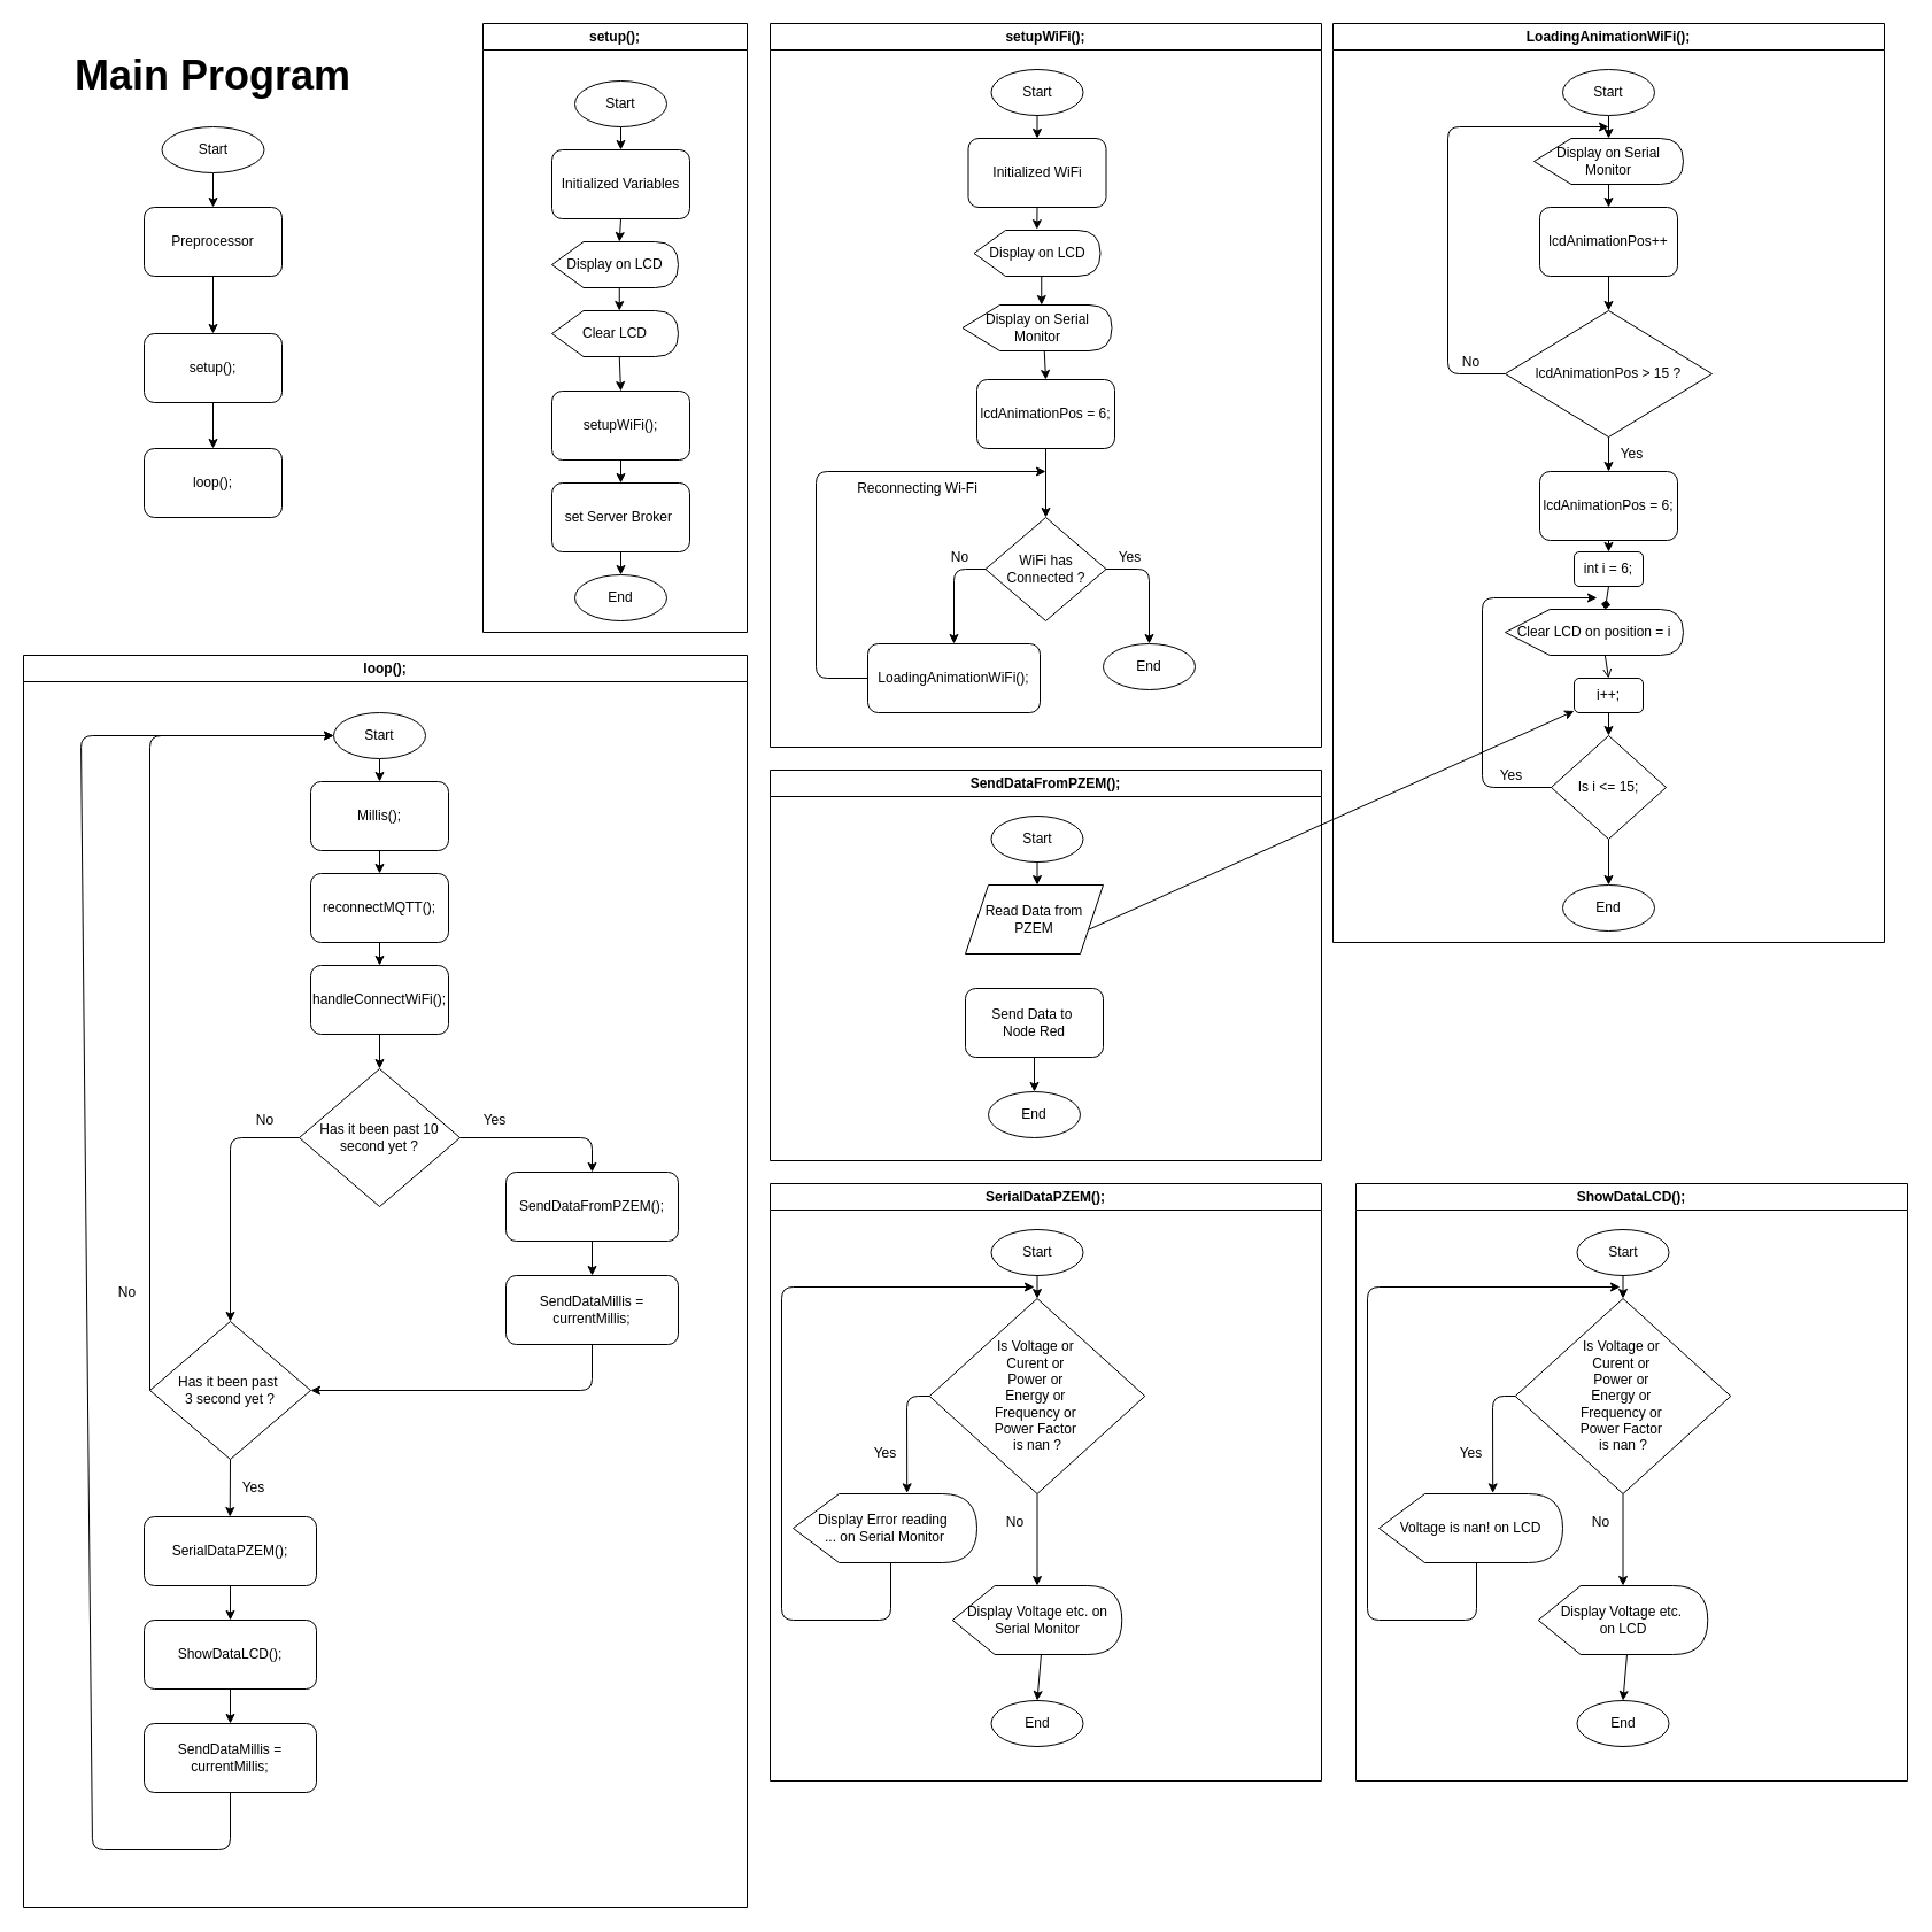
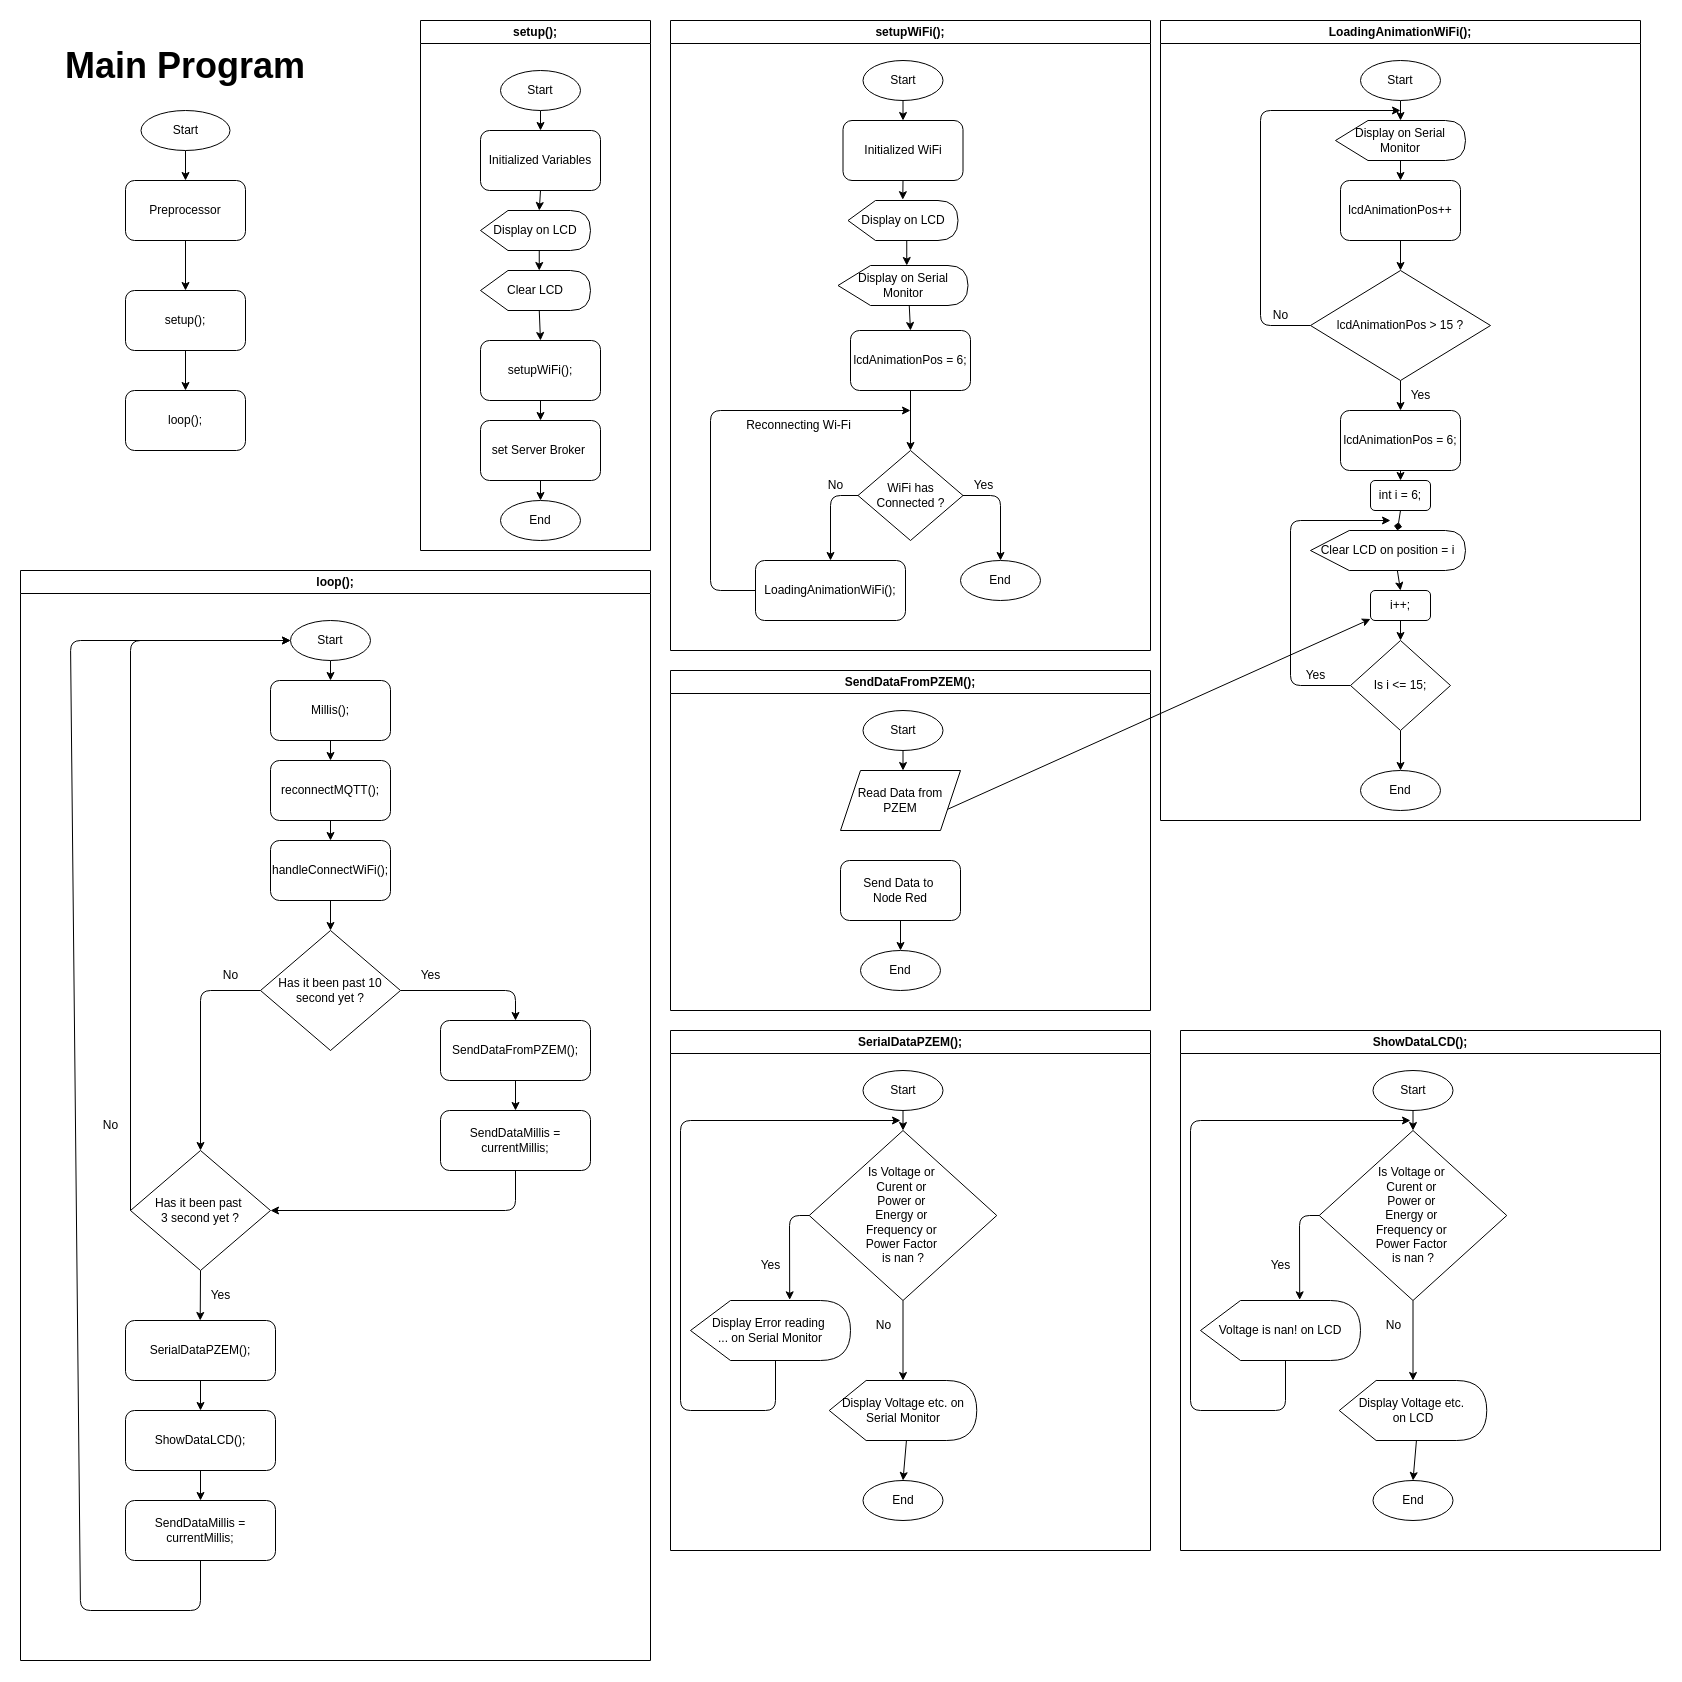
- <mxCell id="54" style="edgeStyle=none;html=1;exitX=0;exitY=0;exitDx=86.875;exitDy=40;exitPerimeter=0;entryX=0.5;entryY=0;entryDx=0;entryDy=0;endArrow=open;" edge="1" parent="43" source="55" target="57"><mxGeometry relative="1" as="geometry" /></mxCell>
+ <mxCell id="54" style="edgeStyle=none;html=1;exitX=0;exitY=0;exitDx=86.875;exitDy=40;exitPerimeter=0;entryX=0.5;entryY=0;entryDx=0;entryDy=0;" edge="1" parent="43" source="55" target="57"><mxGeometry relative="1" as="geometry" /></mxCell>
